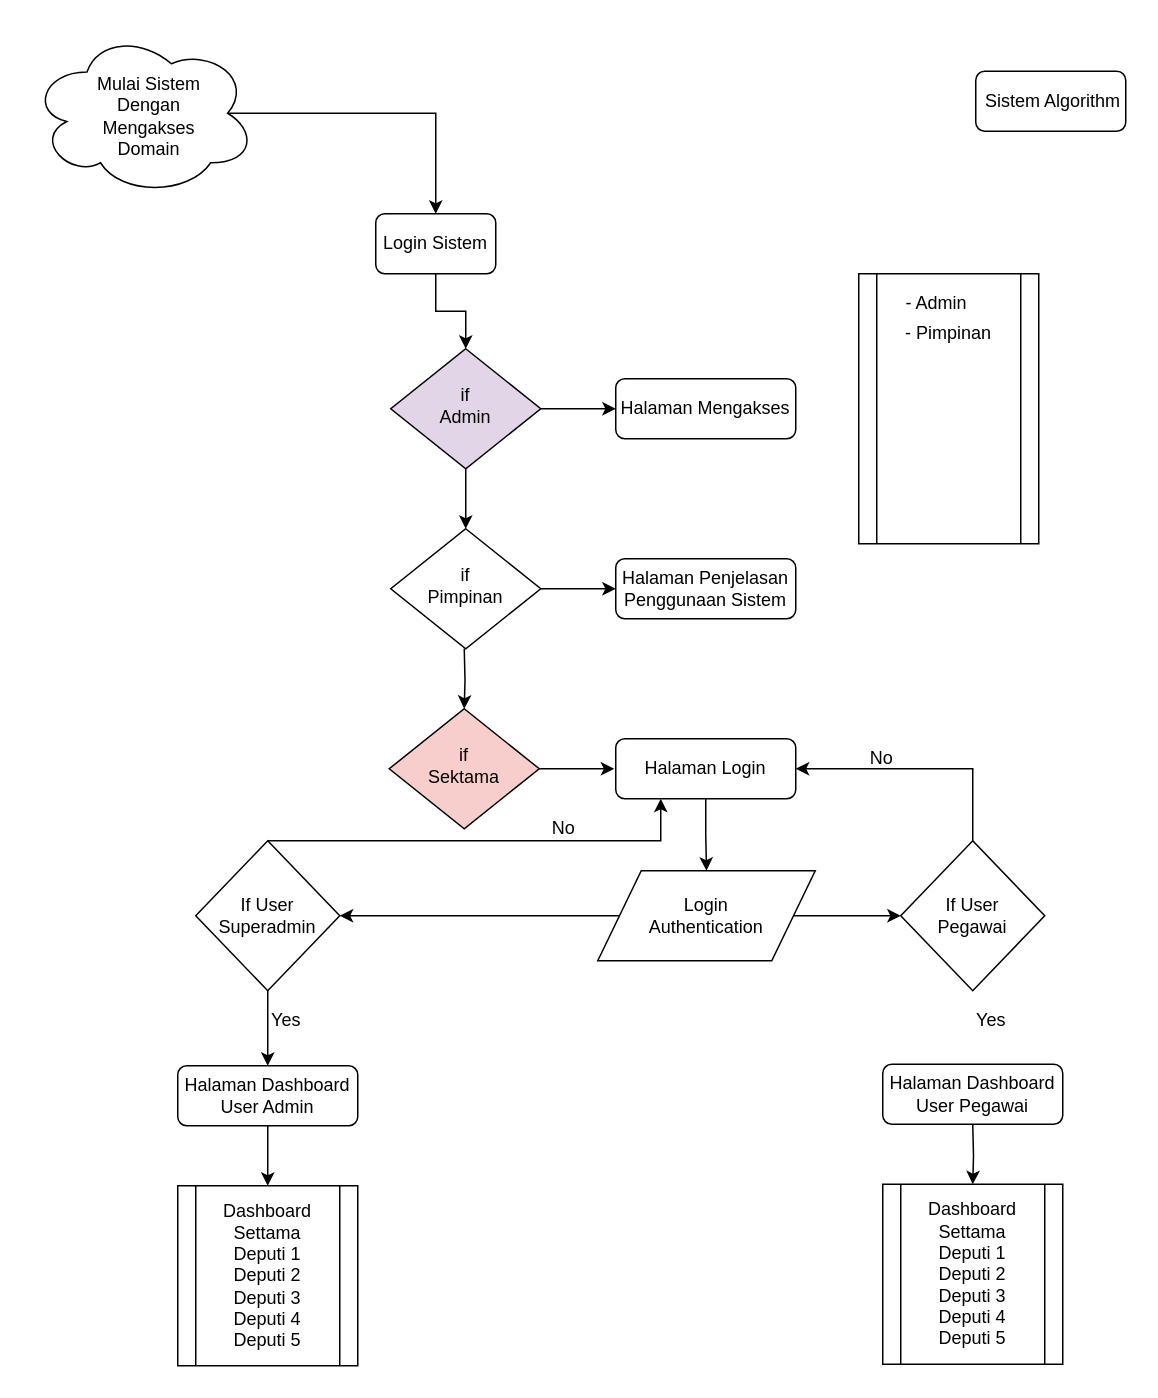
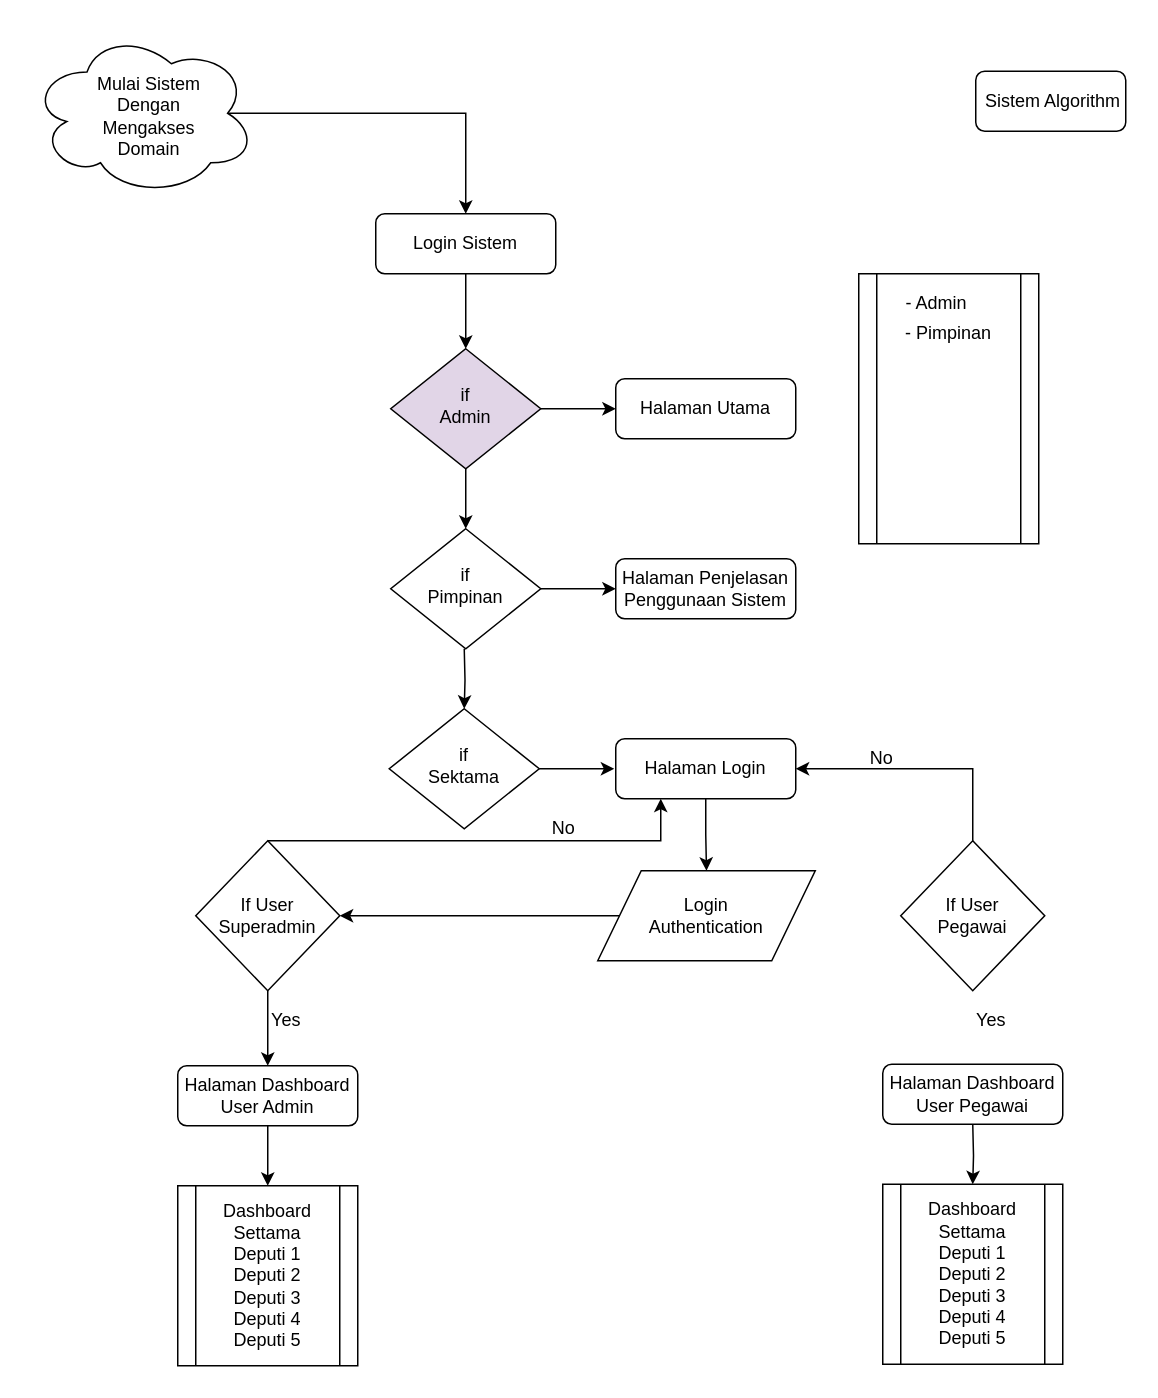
- <mxCell id="3" value="Login Sistem" style="rounded=1;whiteSpace=wrap;html=1;fontSize=12;glass=0;strokeWidth=1;shadow=0;" parent="1" vertex="1"><mxGeometry x="250" y="142" width="80" height="40" as="geometry" /></mxCell>
+ <mxCell id="3" value="Login Sistem" style="rounded=1;whiteSpace=wrap;html=1;fontSize=12;glass=0;strokeWidth=1;shadow=0;" parent="1" vertex="1"><mxGeometry x="250" y="142" width="120" height="40" as="geometry" /></mxCell>
- <mxCell id="7" value="Halaman Mengakses" style="rounded=1;whiteSpace=wrap;html=1;fontSize=12;glass=0;strokeWidth=1;shadow=0;" parent="1" vertex="1"><mxGeometry x="410" y="252" width="120" height="40" as="geometry" /></mxCell>
+ <mxCell id="7" value="Halaman Utama" style="rounded=1;whiteSpace=wrap;html=1;fontSize=12;glass=0;strokeWidth=1;shadow=0;" parent="1" vertex="1"><mxGeometry x="410" y="252" width="120" height="40" as="geometry" /></mxCell>
- <mxCell id="20" value="&lt;div&gt;if &lt;br&gt;&lt;/div&gt;&lt;div&gt;Sektama&lt;/div&gt;" style="rhombus;whiteSpace=wrap;html=1;shadow=0;fontFamily=Helvetica;fontSize=12;align=center;strokeWidth=1;spacing=6;spacingTop=-4;fillColor=#f8cecc;" parent="1" vertex="1"><mxGeometry x="259" y="472" width="100" height="80" as="geometry" /></mxCell>
+ <mxCell id="20" value="&lt;div&gt;if &lt;br&gt;&lt;/div&gt;&lt;div&gt;Sektama&lt;/div&gt;" style="rhombus;whiteSpace=wrap;html=1;shadow=0;fontFamily=Helvetica;fontSize=12;align=center;strokeWidth=1;spacing=6;spacingTop=-4;" parent="1" vertex="1"><mxGeometry x="259" y="472" width="100" height="80" as="geometry" /></mxCell>
- <mxCell id="24" style="edgeStyle=orthogonalEdgeStyle;rounded=0;orthogonalLoop=1;jettySize=auto;html=1;exitX=1;exitY=0.5;exitDx=0;exitDy=0;entryX=0;entryY=0.5;entryDx=0;entryDy=0;" parent="1" source="25" target="31" edge="1"><mxGeometry relative="1" as="geometry" /></mxCell>
